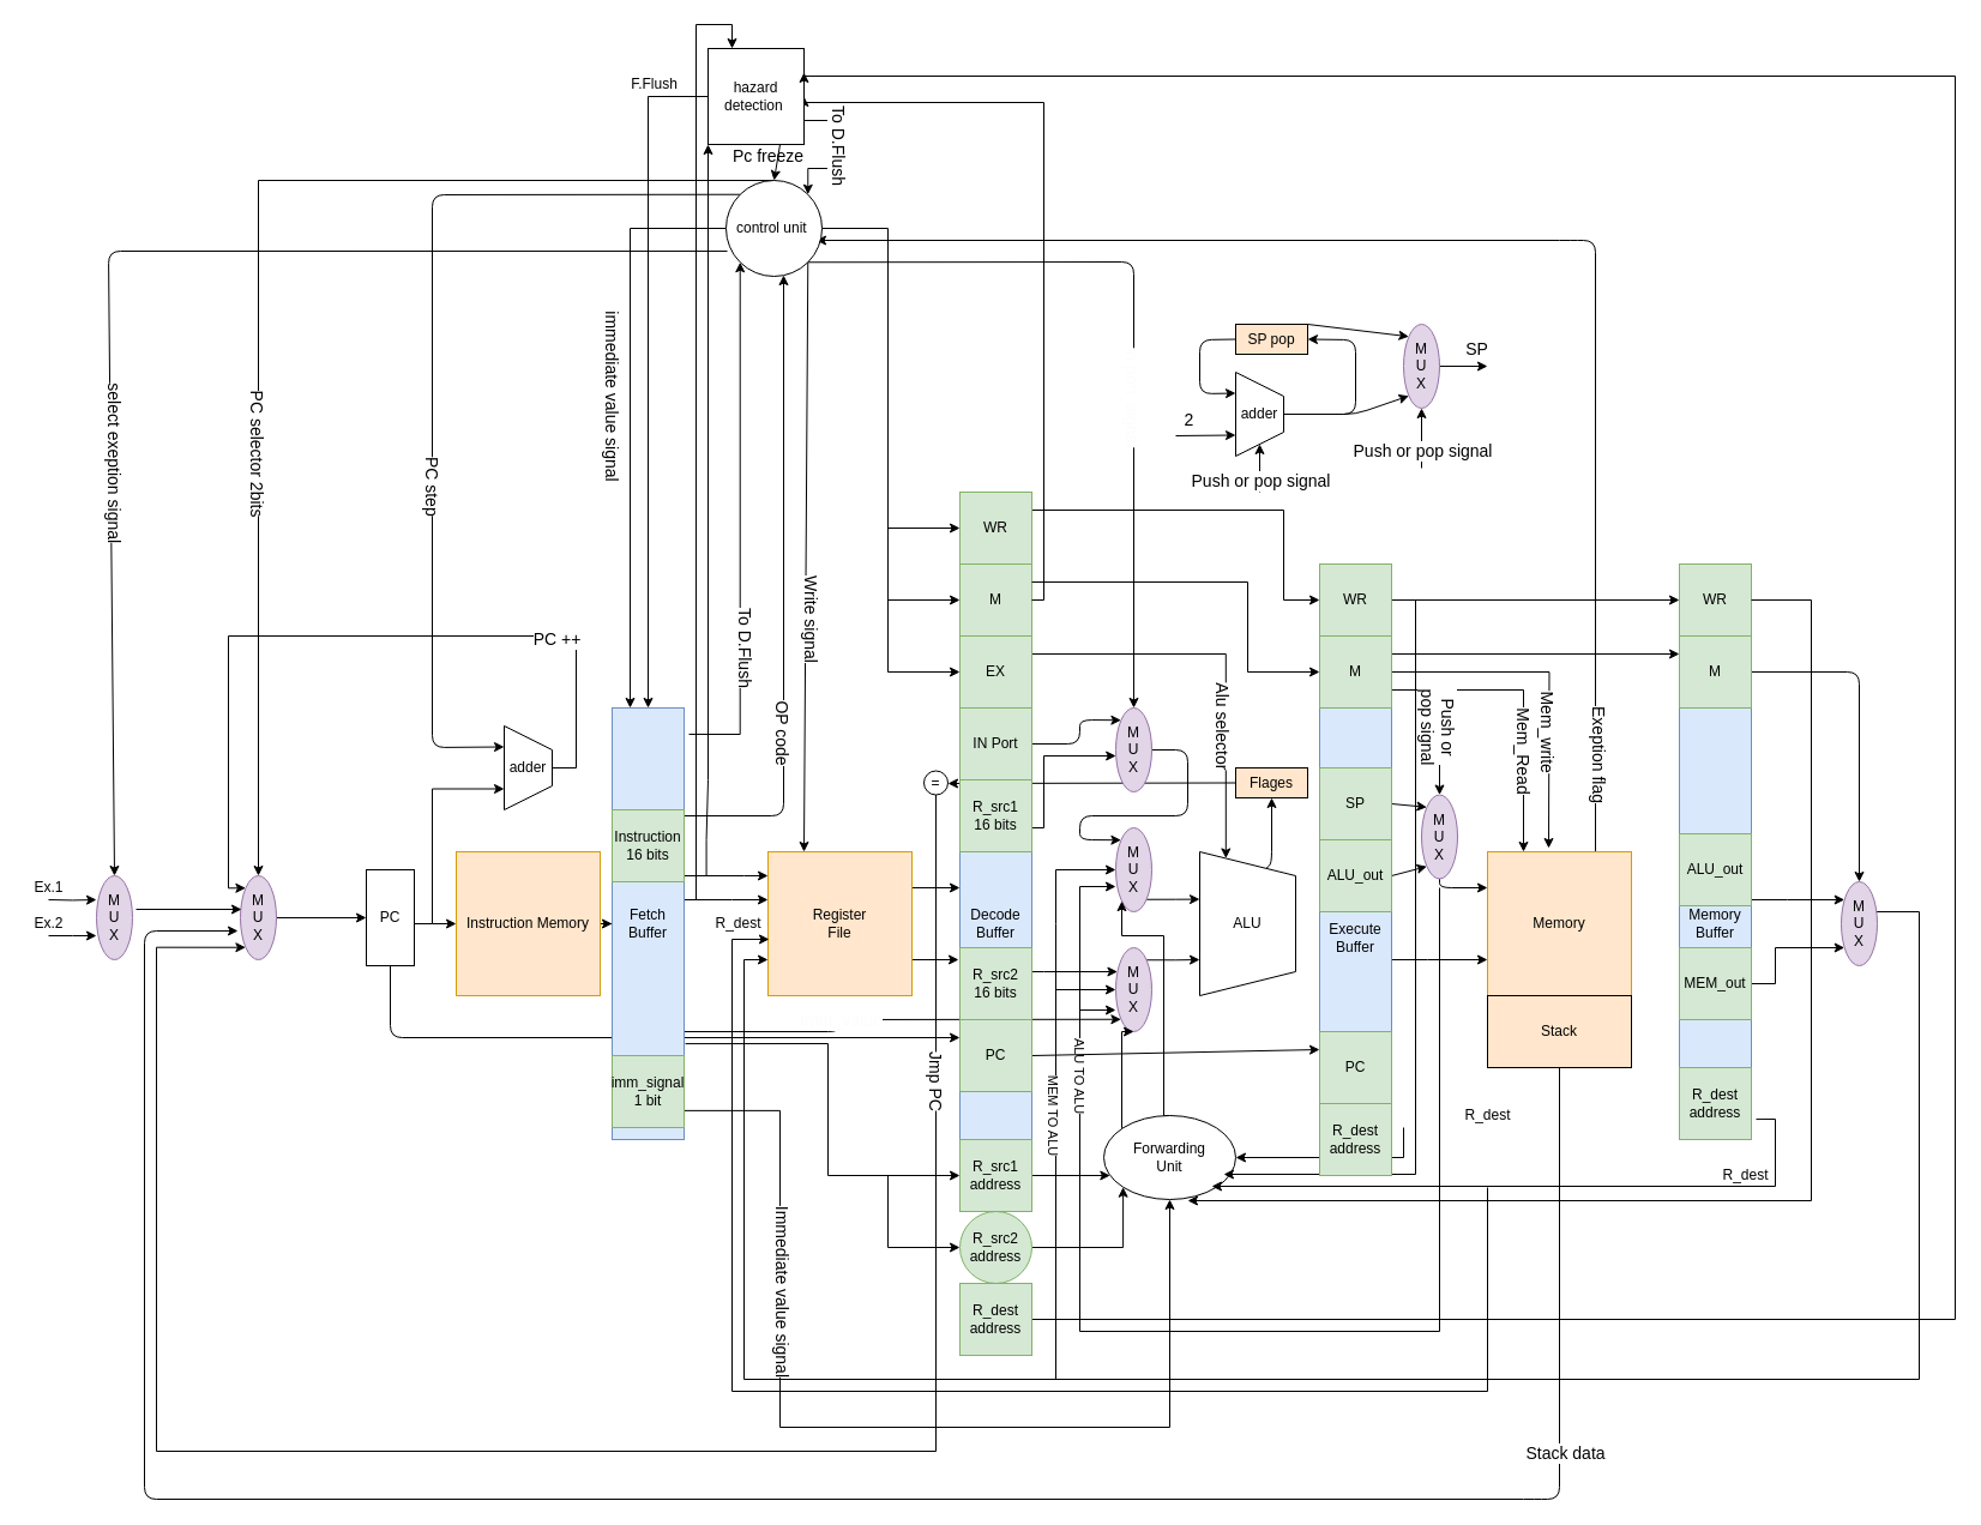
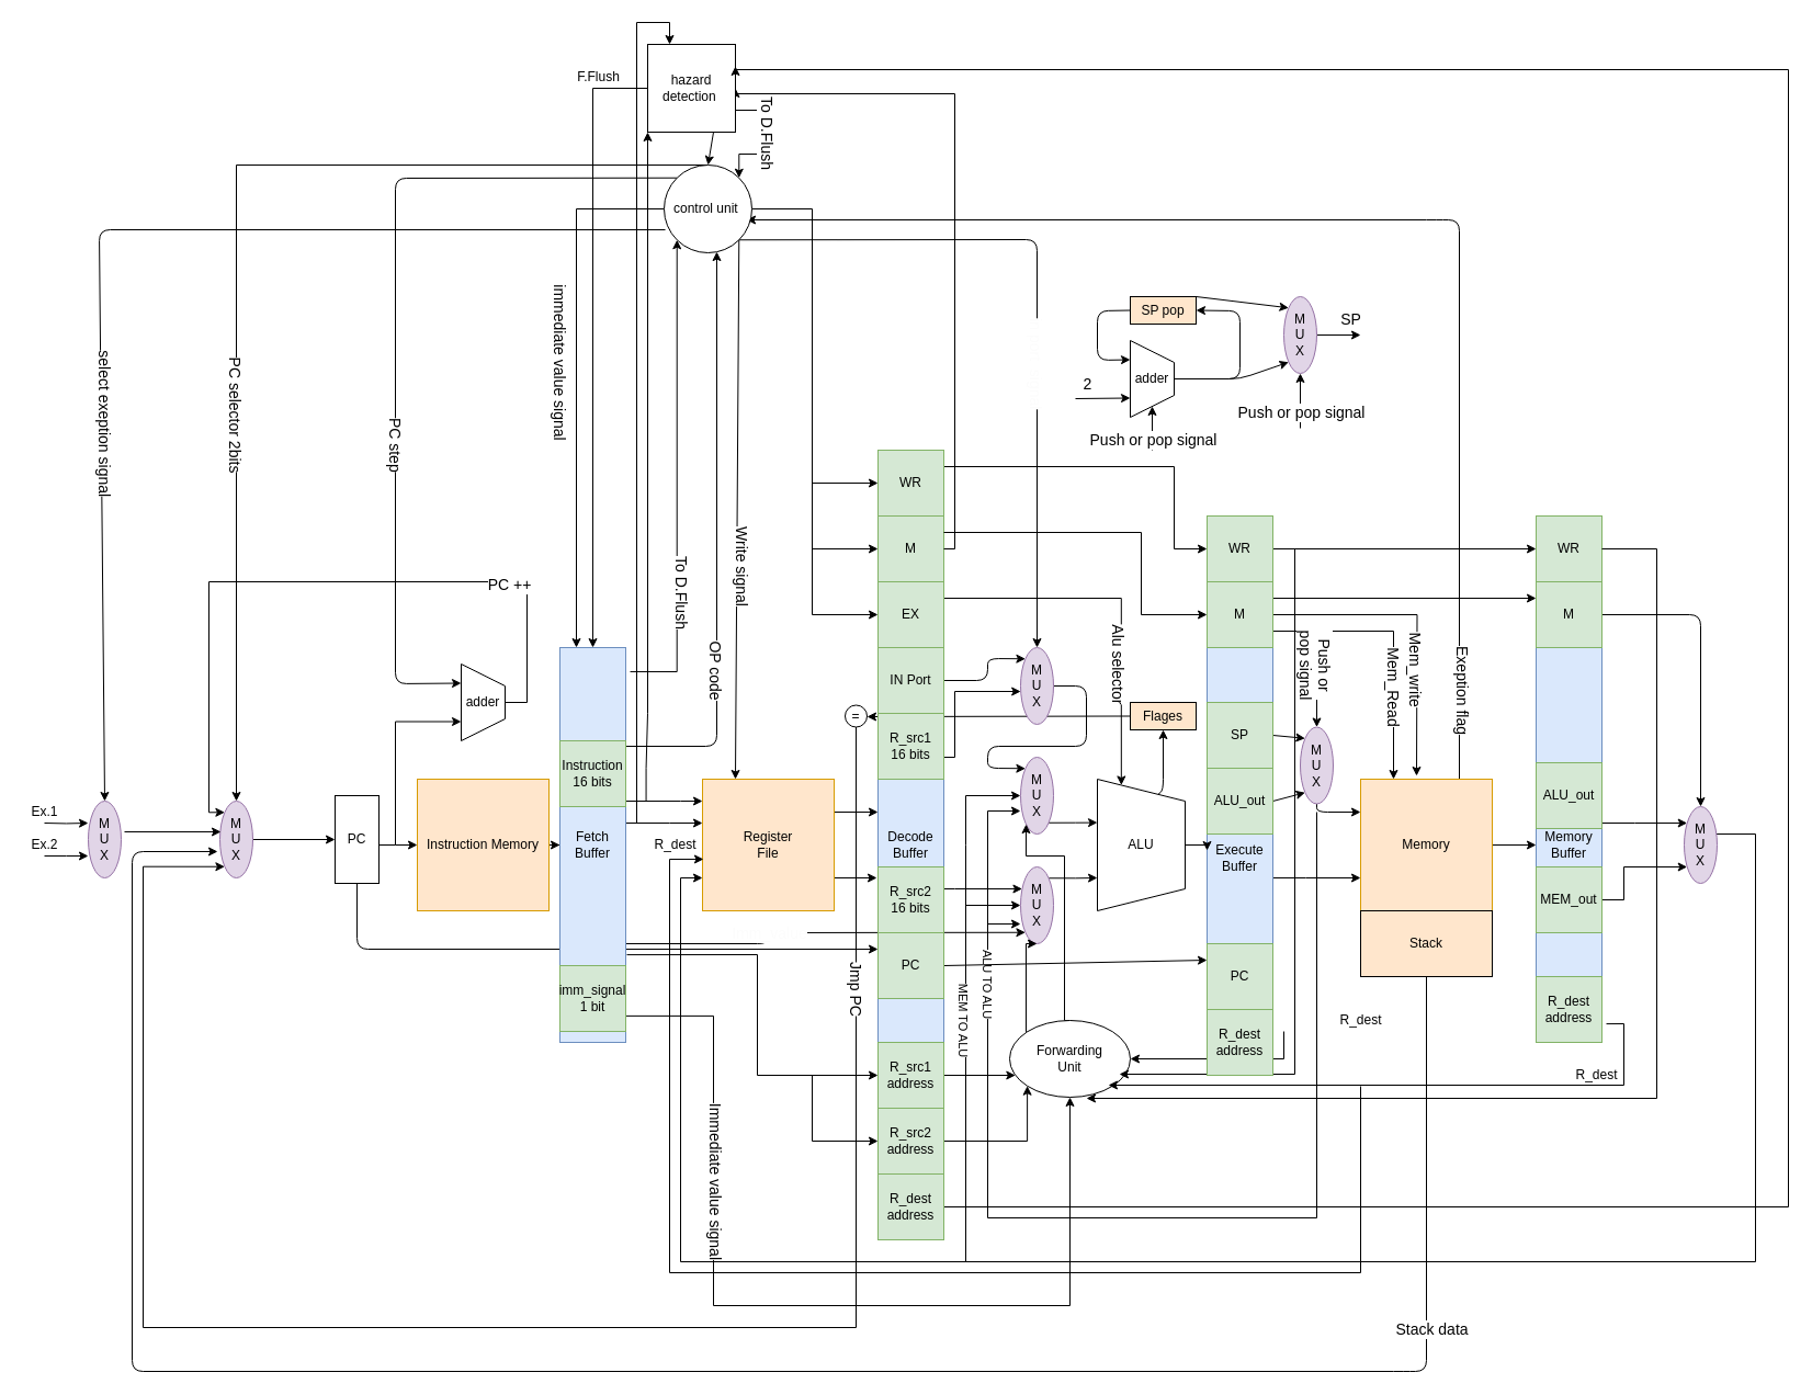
- <mxCell id="134" value="&lt;span style=&quot;font-size: 14px&quot;&gt;Pc freeze&lt;br&gt;&lt;/span&gt;" style="text;html=1;align=center;verticalAlign=middle;resizable=0;points=[];autosize=1;strokeColor=none;" vertex="1" parent="1"><mxGeometry x="605" y="120" width="70" height="20" as="geometry" /></mxCell>
+ <mxCell id="37" value="" style="edgeStyle=orthogonalEdgeStyle;rounded=0;orthogonalLoop=1;jettySize=auto;html=1;" parent="1" source="39" target="20" edge="1"><mxGeometry relative="1" as="geometry" /></mxCell>
+ <mxCell id="60" value="" style="edgeStyle=orthogonalEdgeStyle;rounded=0;orthogonalLoop=1;jettySize=auto;html=1;" parent="1" source="63" target="23" edge="1"><mxGeometry relative="1" as="geometry" /></mxCell>
- <mxCell id="55" value="&lt;font color=&quot;#000000&quot;&gt;R_src2&lt;br&gt;&lt;/font&gt;&lt;span style=&quot;color: rgb(0 , 0 , 0)&quot;&gt;address&lt;/span&gt;&lt;font color=&quot;#000000&quot;&gt;&lt;br&gt;&lt;/font&gt;" style="ellipse;whiteSpace=wrap;html=1;aspect=fixed;fillColor=#d5e8d4;strokeColor=#82b366;" parent="1" vertex="1"><mxGeometry x="800" y="1010" width="60" height="60" as="geometry" /></mxCell>
+ <mxCell id="55" value="&lt;font color=&quot;#000000&quot;&gt;R_src2&lt;br&gt;&lt;/font&gt;&lt;span style=&quot;color: rgb(0 , 0 , 0)&quot;&gt;address&lt;/span&gt;&lt;font color=&quot;#000000&quot;&gt;&lt;br&gt;&lt;/font&gt;" style="whiteSpace=wrap;html=1;aspect=fixed;fillColor=#d5e8d4;strokeColor=#82b366;" parent="1" vertex="1"><mxGeometry x="800" y="1010" width="60" height="60" as="geometry" /></mxCell>
